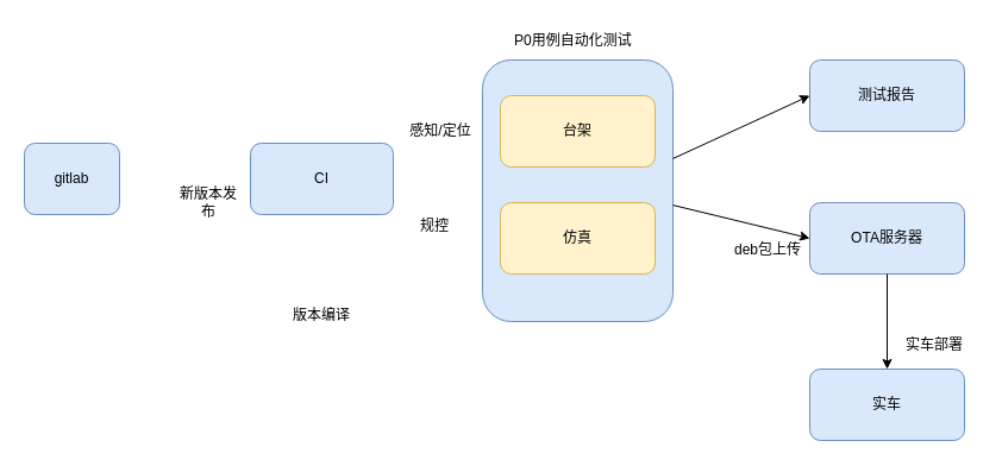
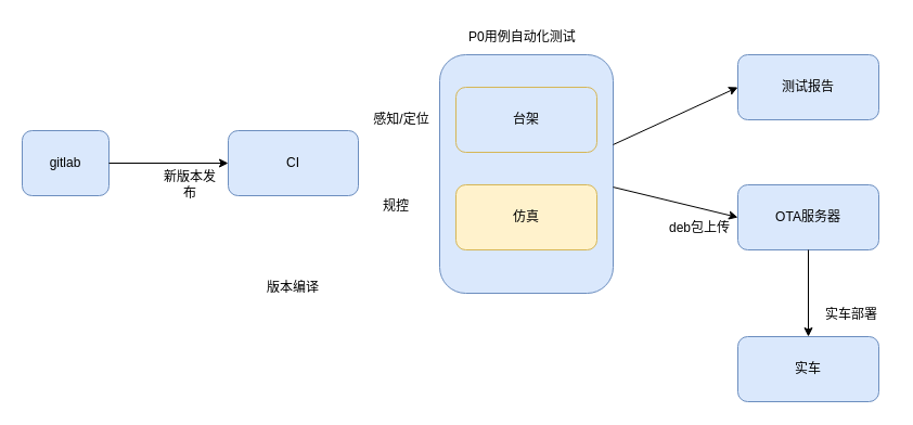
- <mxCell id="8" value="台架" style="rounded=1;whiteSpace=wrap;html=1;fillColor=#fff2cc;strokeColor=#d6b656;" vertex="1" parent="1"><mxGeometry x="420" y="80" width="130" height="60" as="geometry" /></mxCell>
+ <mxCell id="8" value="台架" style="rounded=1;whiteSpace=wrap;html=1;fillColor=#dae8fc;strokeColor=#d6b656;" vertex="1" parent="1"><mxGeometry x="420" y="80" width="130" height="60" as="geometry" /></mxCell>
+ <mxCell id="5" value="" style="endArrow=classic;html=1;exitX=1;exitY=0.5;exitDx=0;exitDy=0;entryX=0;entryY=0.5;entryDx=0;entryDy=0;" edge="1" parent="1" source="3" target="4"><mxGeometry width="50" height="50" relative="1" as="geometry"><mxPoint x="170" y="190" as="sourcePoint" /><mxPoint x="220" y="140" as="targetPoint" /></mxGeometry></mxCell>
